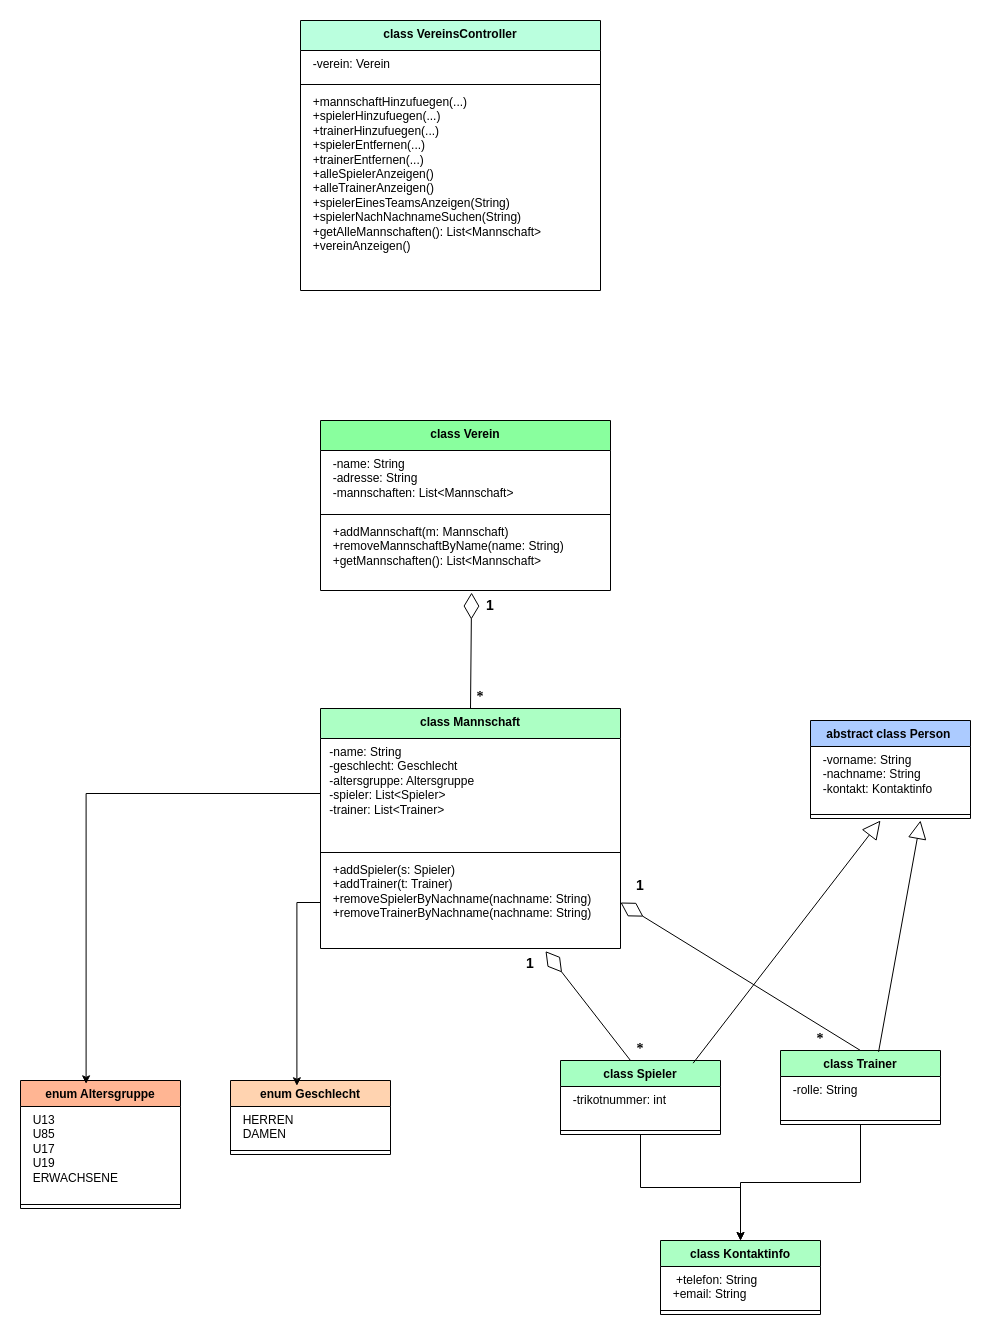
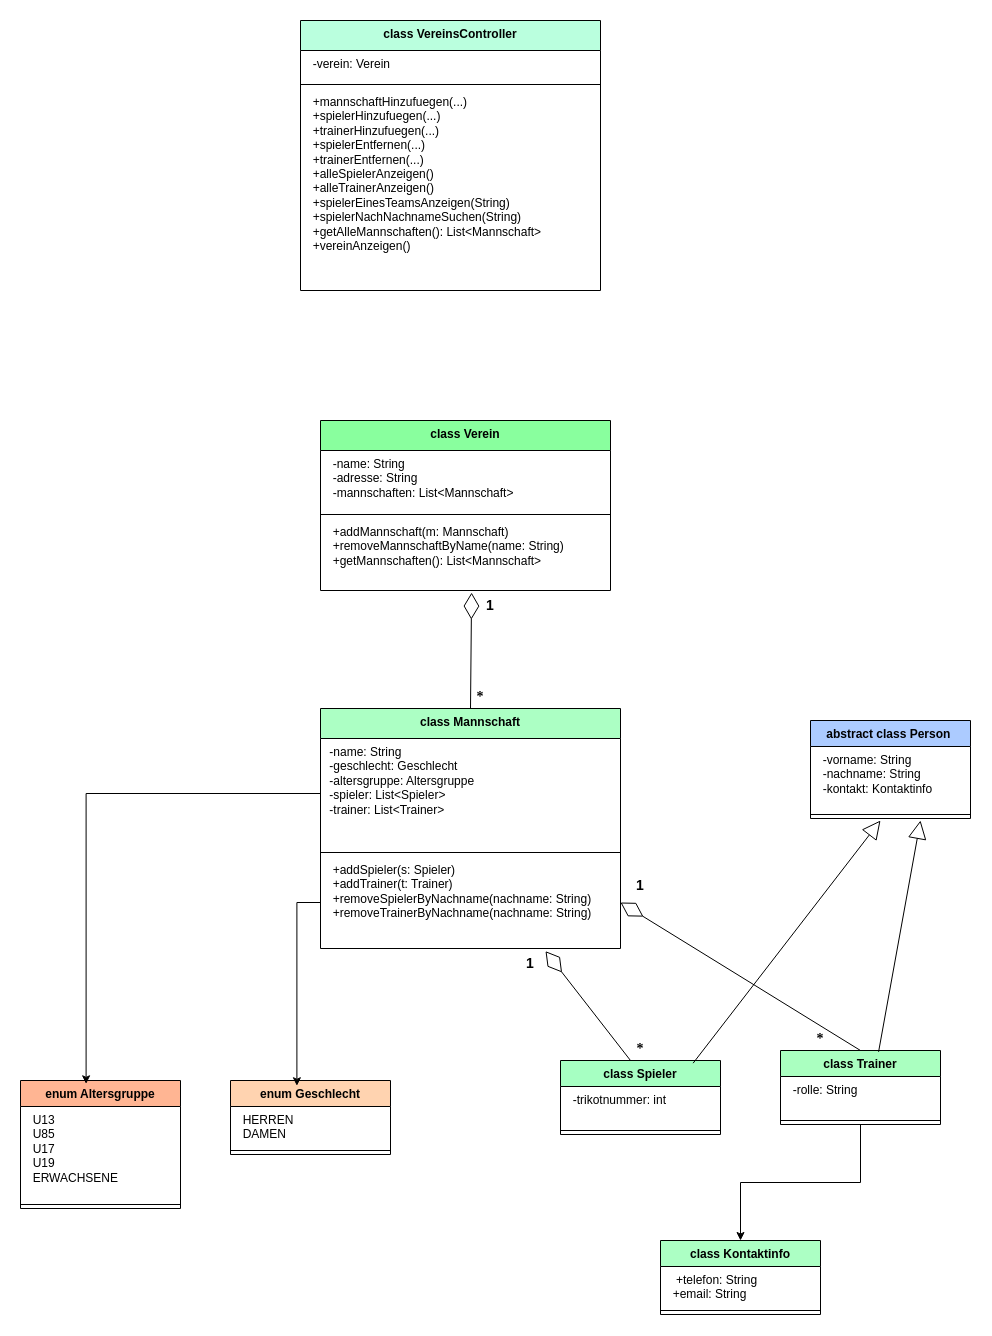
- <mxCell id="14" style="edgeStyle=orthogonalEdgeStyle;rounded=0;orthogonalLoop=1;jettySize=auto;html=1;" edge="1" parent="1" source="15" target="11"><mxGeometry relative="1" as="geometry" /></mxCell>
